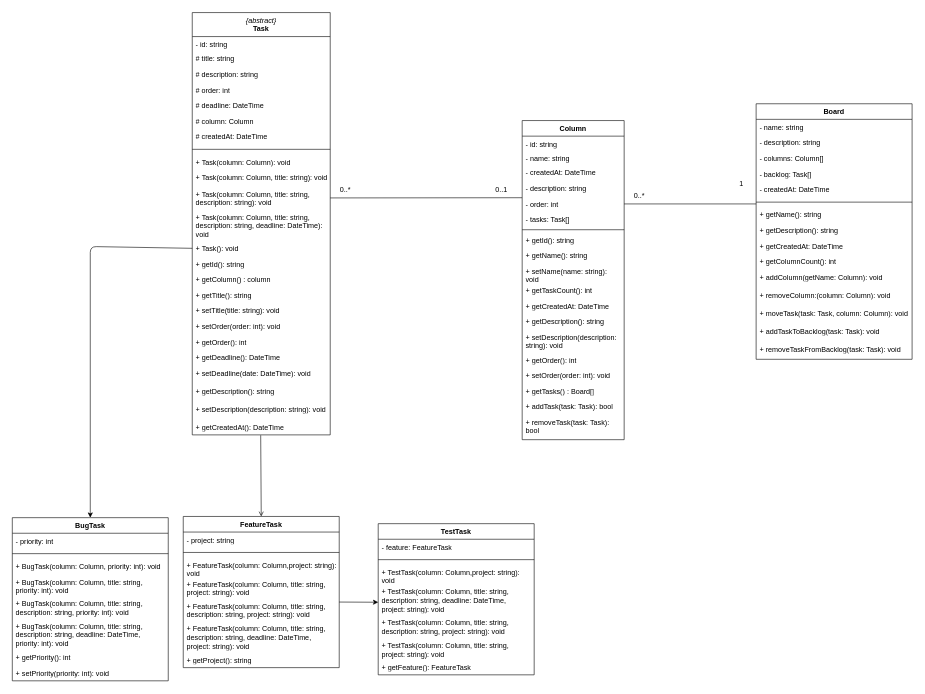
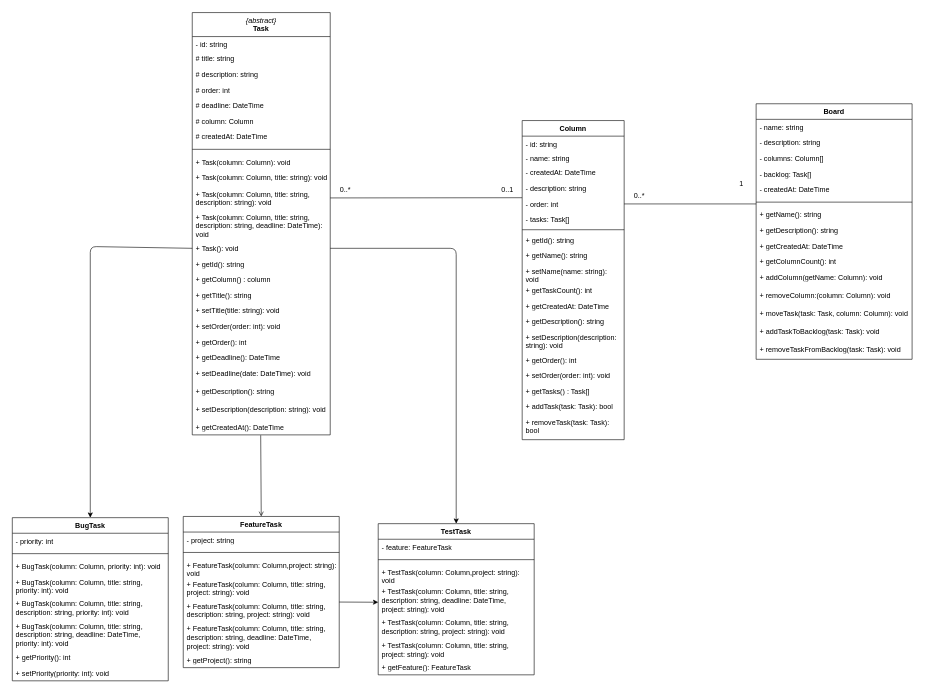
- <mxCell id="95" value="0..1" style="text;html=1;align=center;verticalAlign=middle;resizable=0;points=[];autosize=1;strokeColor=none;fillColor=none;" vertex="1" parent="1"><mxGeometry x="815" y="300" width="40" height="30" as="geometry" /></mxCell>
+ <mxCell id="95" value="0..1" style="text;html=1;align=center;verticalAlign=middle;resizable=0;points=[];autosize=1;strokeColor=none;fillColor=none;" vertex="1" parent="1"><mxGeometry x="825" y="300" width="40" height="30" as="geometry" /></mxCell>
+ <mxCell id="90" style="edgeStyle=none;html=1;exitX=1;exitY=0.5;exitDx=0;exitDy=0;entryX=0.5;entryY=0;entryDx=0;entryDy=0;" parent="1" source="35" target="81" edge="1"><mxGeometry relative="1" as="geometry"><Array as="points"><mxPoint x="760" y="413" /></Array></mxGeometry></mxCell>
- <mxCell id="19" value="+ getTasks() : Board[]" style="text;strokeColor=none;fillColor=none;align=left;verticalAlign=top;spacingLeft=4;spacingRight=4;overflow=hidden;rotatable=0;points=[[0,0.5],[1,0.5]];portConstraint=eastwest;whiteSpace=wrap;html=1;" parent="2" vertex="1"><mxGeometry y="438" width="170" height="26" as="geometry" /></mxCell>
+ <mxCell id="19" value="+ getTasks() : Task[]" style="text;strokeColor=none;fillColor=none;align=left;verticalAlign=top;spacingLeft=4;spacingRight=4;overflow=hidden;rotatable=0;points=[[0,0.5],[1,0.5]];portConstraint=eastwest;whiteSpace=wrap;html=1;" parent="2" vertex="1"><mxGeometry y="438" width="170" height="26" as="geometry" /></mxCell>
